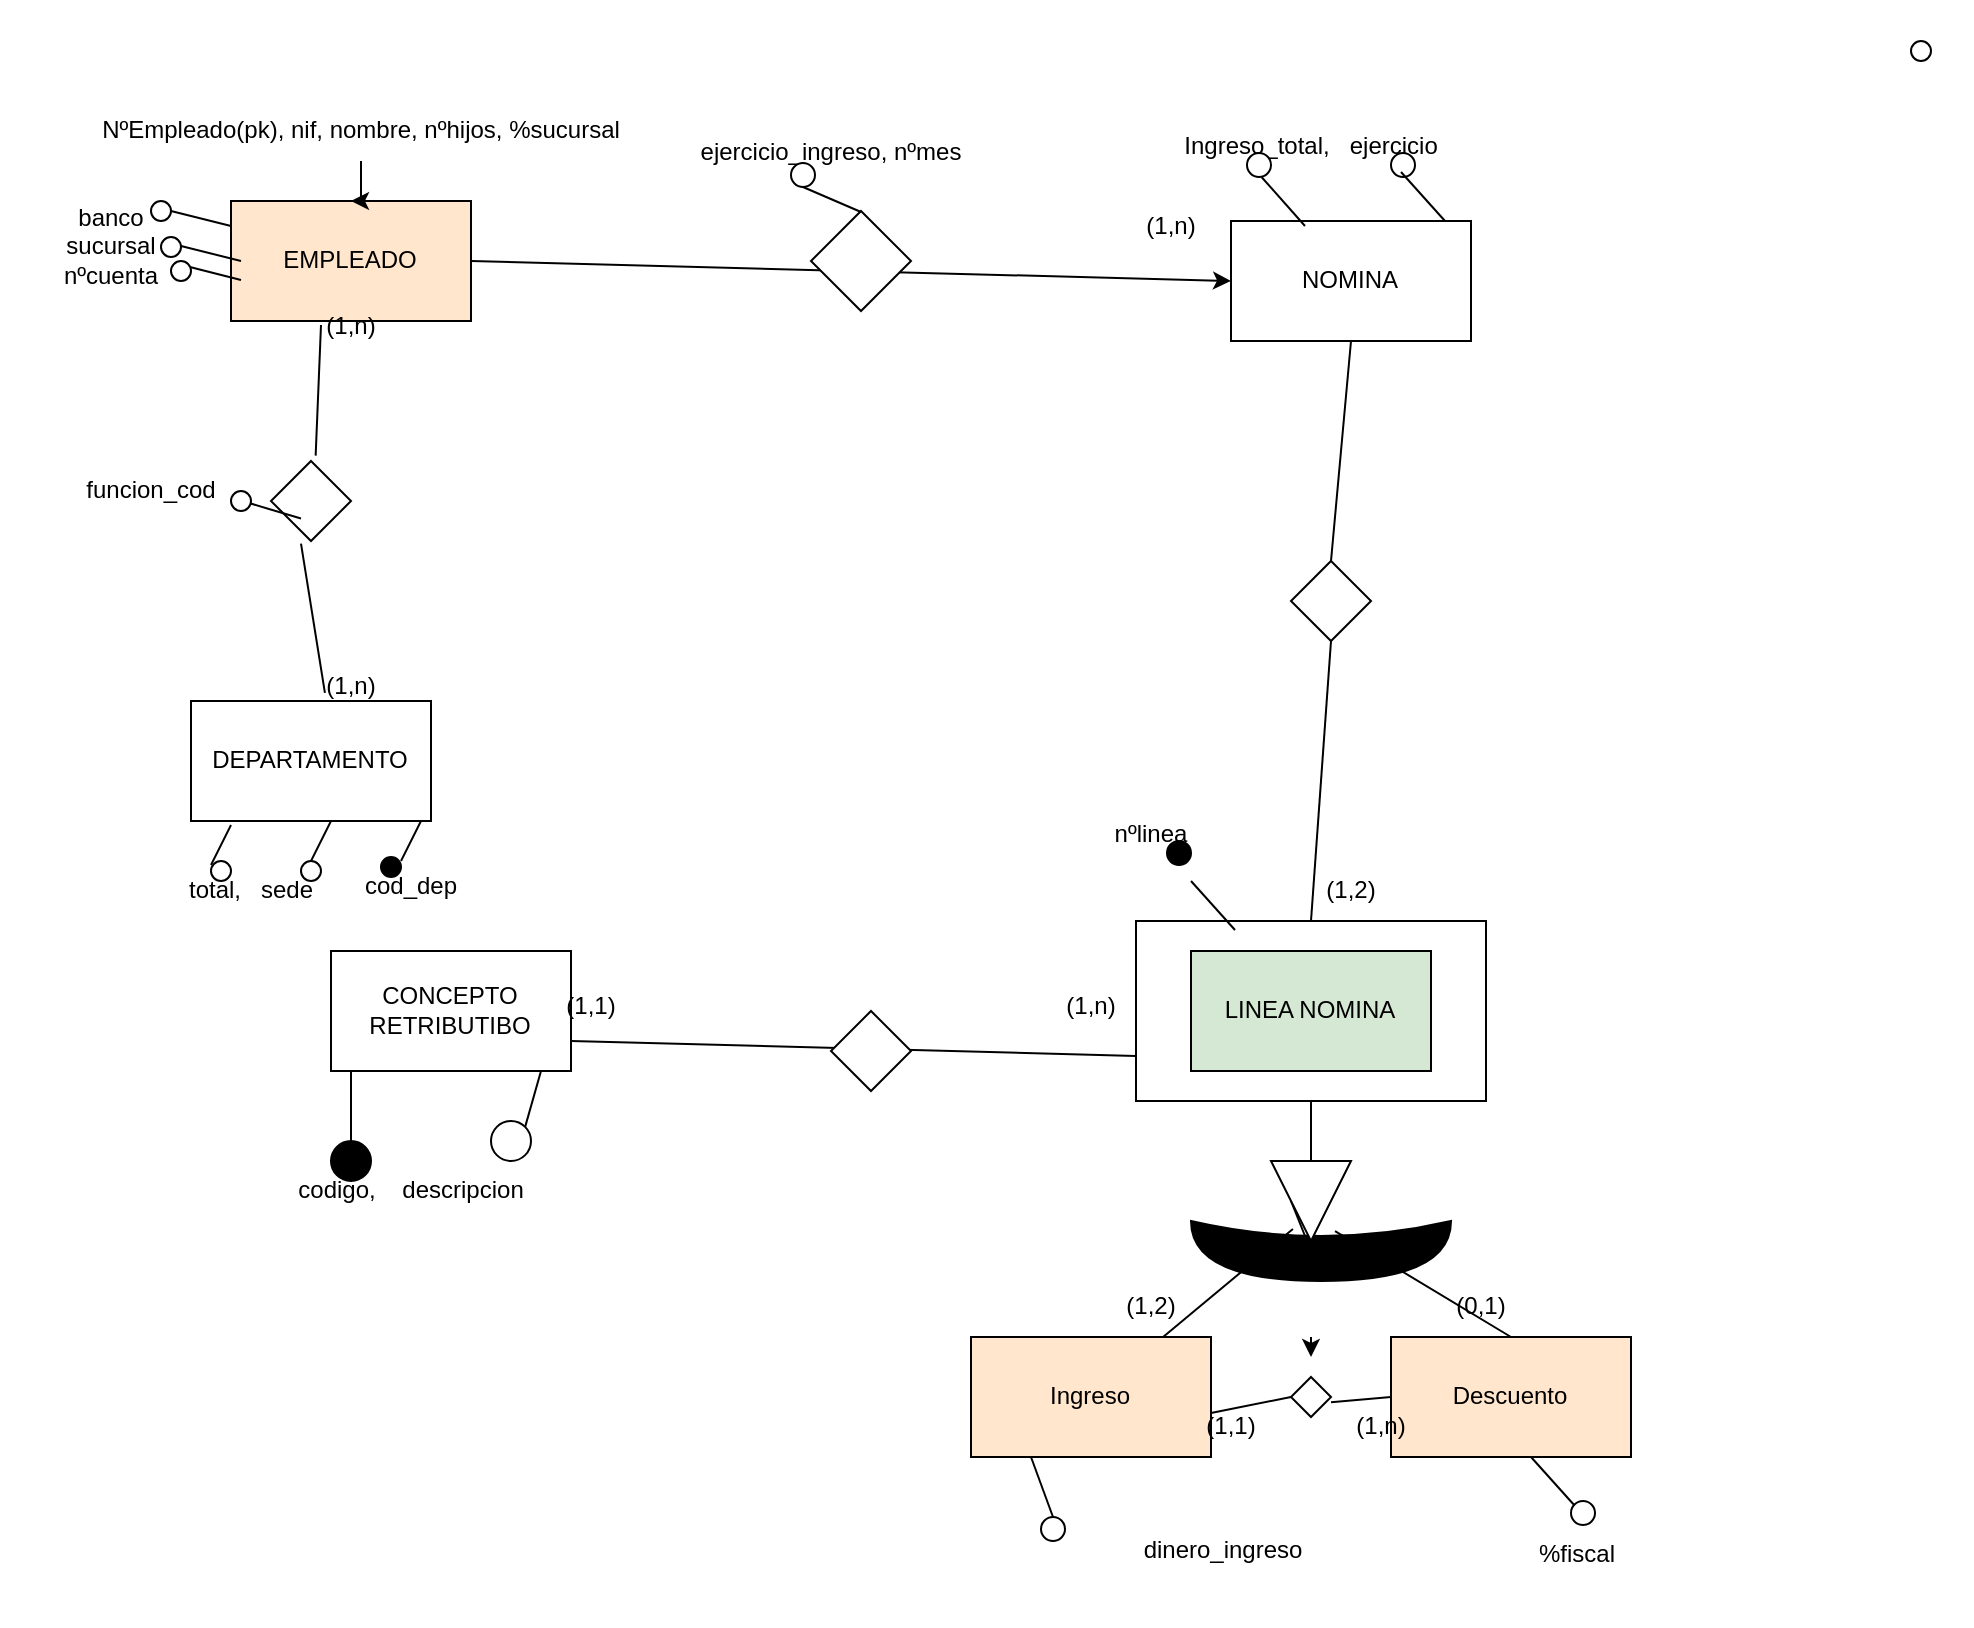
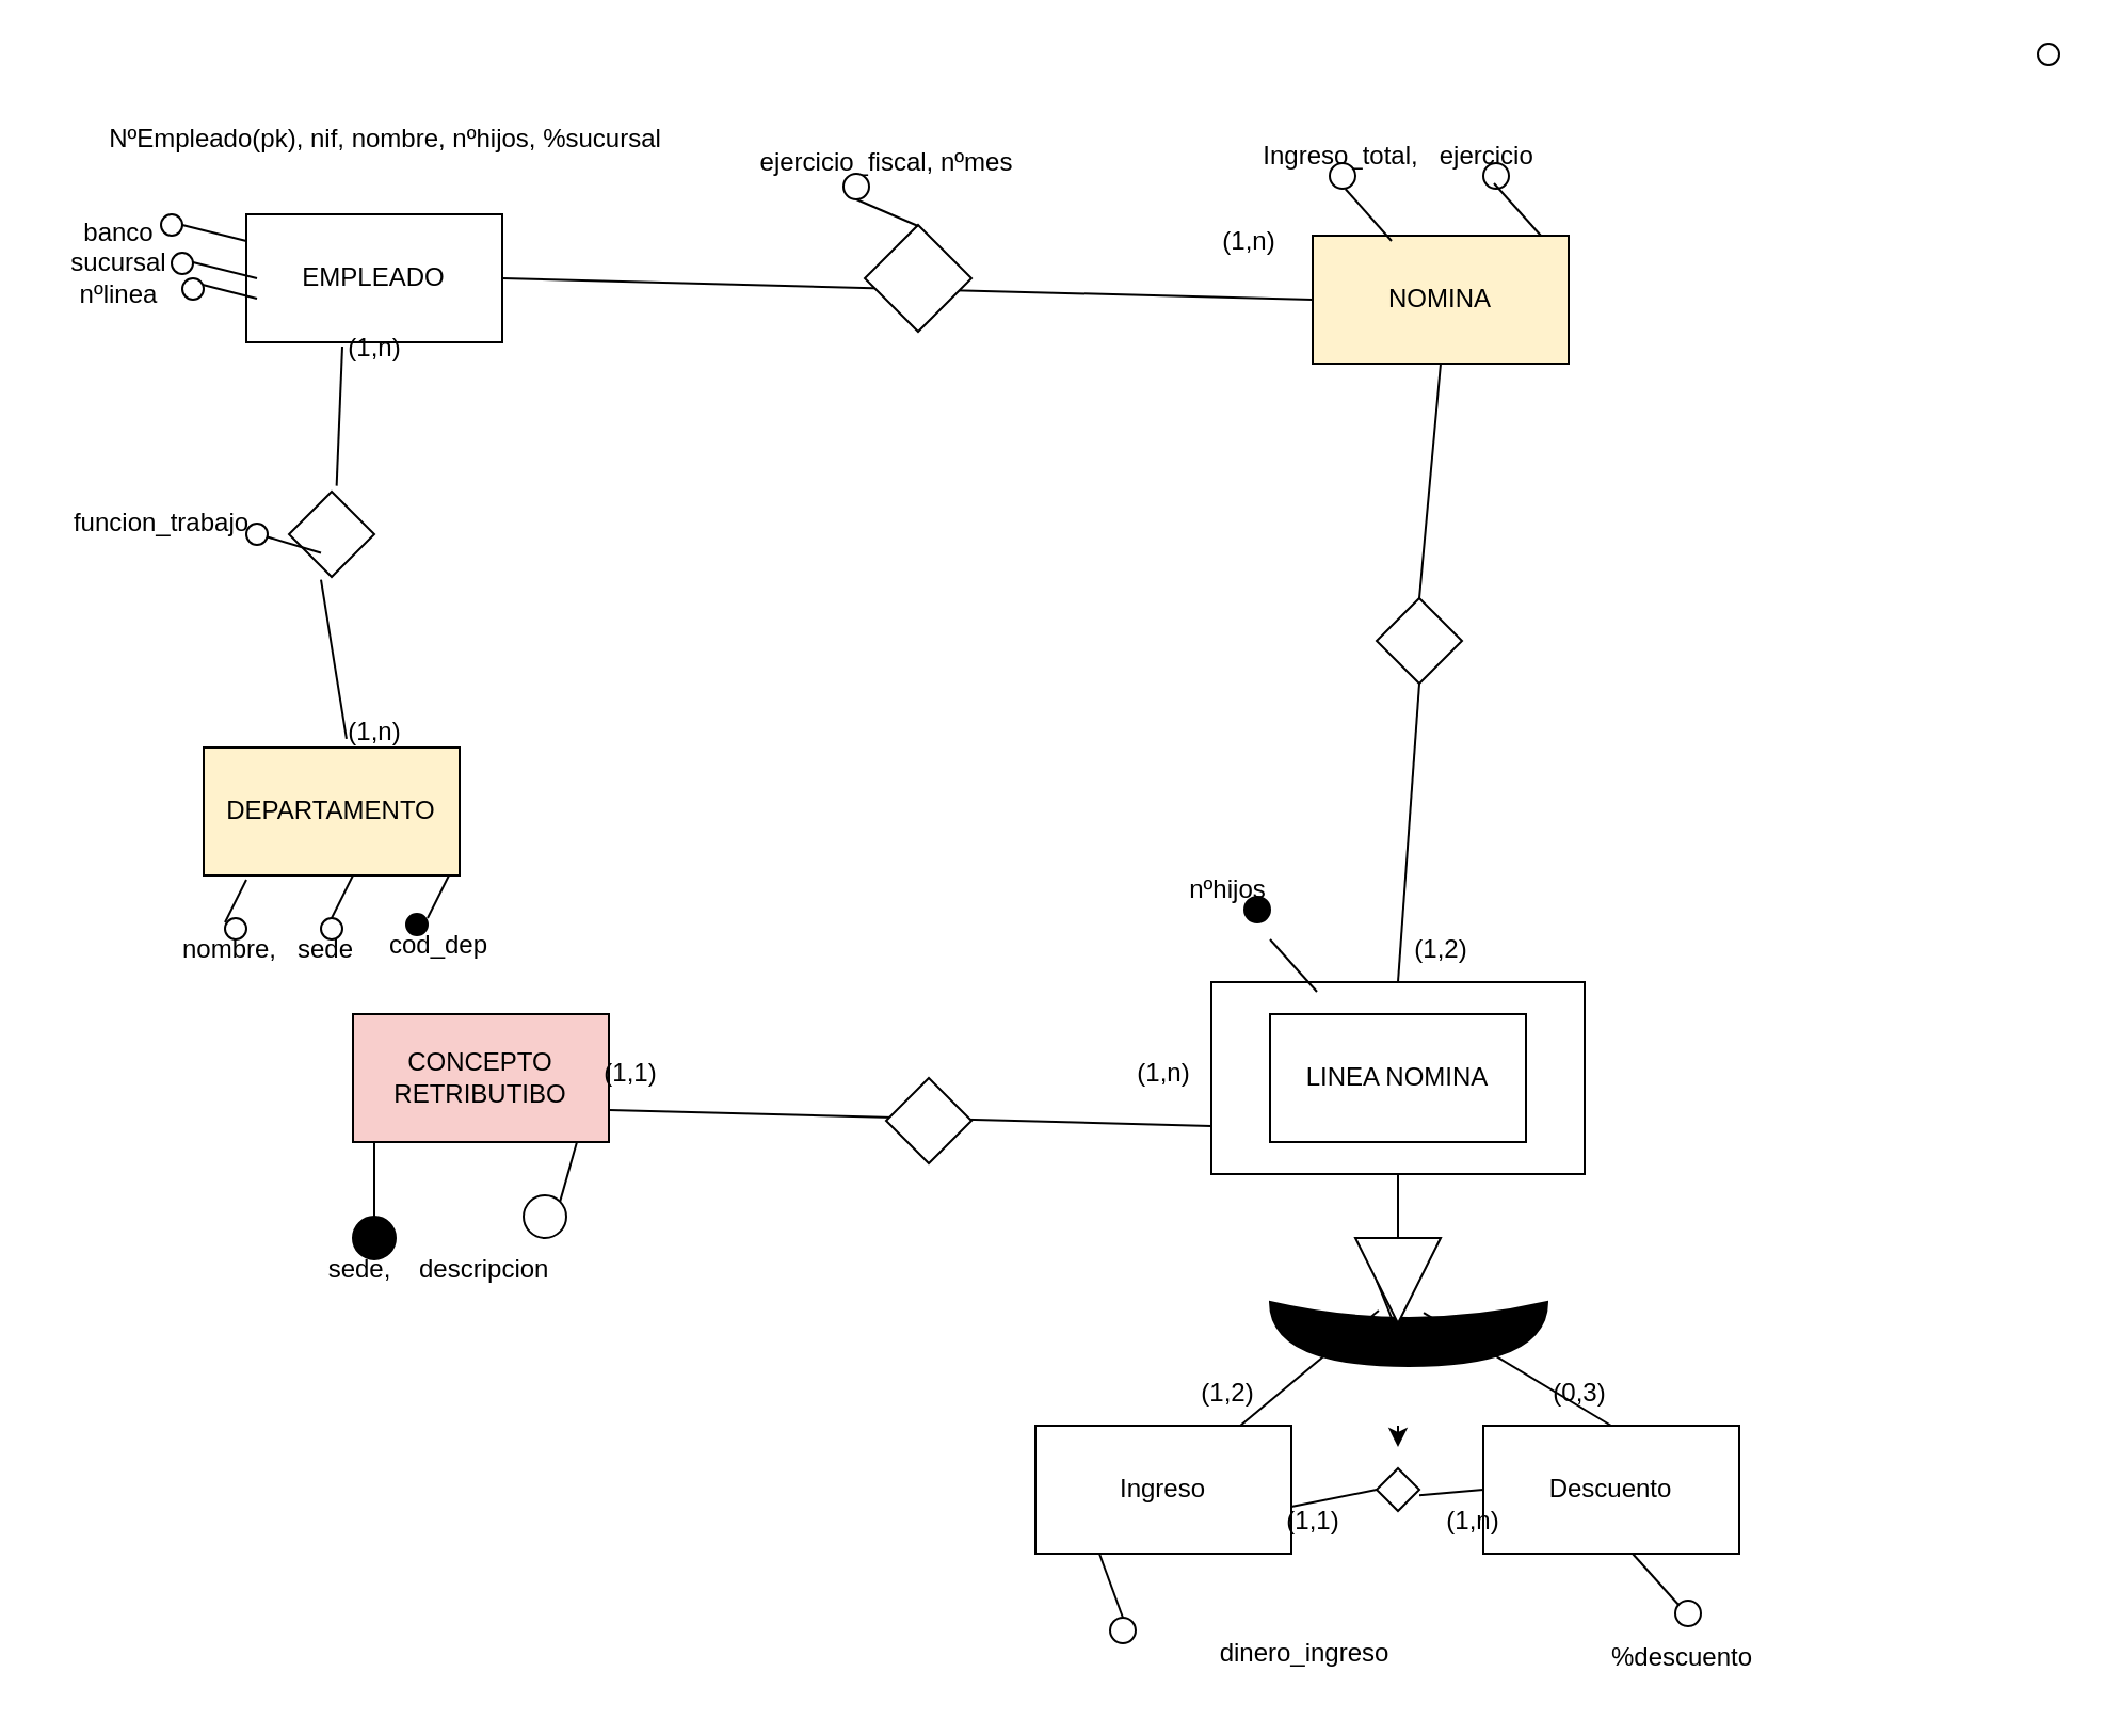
- <mxCell id="24" value="ejercicio_ingreso, nºmes&lt;div&gt;&lt;br&gt;&lt;/div&gt;" style="text;html=1;align=center;verticalAlign=middle;resizable=0;points=[];autosize=1;strokeColor=none;fillColor=none;" parent="1" vertex="1"><mxGeometry x="345" y="63" width="140" height="40" as="geometry" /></mxCell>
+ <mxCell id="24" value="ejercicio_fiscal, nºmes&lt;div&gt;&lt;br&gt;&lt;/div&gt;" style="text;html=1;align=center;verticalAlign=middle;resizable=0;points=[];autosize=1;strokeColor=none;fillColor=none;" parent="1" vertex="1"><mxGeometry x="345" y="63" width="140" height="40" as="geometry" /></mxCell>
- <mxCell id="14" value="" style="edgeStyle=orthogonalEdgeStyle;rounded=0;orthogonalLoop=1;jettySize=auto;html=1;" parent="1" source="15" target="2" edge="1"><mxGeometry relative="1" as="geometry" /></mxCell>
- <mxCell id="16" value="banco&lt;div&gt;sucursal&lt;/div&gt;&lt;div&gt;nºcuenta&lt;/div&gt;" style="text;html=1;align=center;verticalAlign=middle;resizable=0;points=[];autosize=1;strokeColor=none;fillColor=none;" parent="1" vertex="1"><mxGeometry x="20" y="93" width="70" height="60" as="geometry" /></mxCell>
+ <mxCell id="16" value="banco&lt;div&gt;sucursal&lt;/div&gt;&lt;div&gt;nºlinea&lt;/div&gt;" style="text;html=1;align=center;verticalAlign=middle;resizable=0;points=[];autosize=1;strokeColor=none;fillColor=none;" parent="1" vertex="1"><mxGeometry x="20" y="93" width="70" height="60" as="geometry" /></mxCell>
- <mxCell id="2" value="EMPLEADO" style="whiteSpace=wrap;html=1;fillColor=#ffe6cc;" parent="1" vertex="1"><mxGeometry x="115" y="100" width="120" height="60" as="geometry" /></mxCell>
+ <mxCell id="2" value="EMPLEADO" style="whiteSpace=wrap;html=1;" parent="1" vertex="1"><mxGeometry x="115" y="100" width="120" height="60" as="geometry" /></mxCell>
- <mxCell id="11" value="" style="endArrow=classic;html=1;rounded=0;entryX=0;entryY=0.5;entryDx=0;entryDy=0;exitX=1;exitY=0.5;exitDx=0;exitDy=0;" parent="1" source="2" target="3" edge="1"><mxGeometry width="50" height="50" relative="1" as="geometry"><mxPoint x="405" y="480" as="sourcePoint" /><mxPoint x="455" y="430" as="targetPoint" /></mxGeometry></mxCell>
+ <mxCell id="11" value="" style="endArrow=none;html=1;rounded=0;entryX=0;entryY=0.5;entryDx=0;entryDy=0;exitX=1;exitY=0.5;exitDx=0;exitDy=0;" parent="1" source="2" target="3" edge="1"><mxGeometry width="50" height="50" relative="1" as="geometry"><mxPoint x="405" y="480" as="sourcePoint" /><mxPoint x="455" y="430" as="targetPoint" /></mxGeometry></mxCell>
- <mxCell id="3" value="NOMINA" style="whiteSpace=wrap;html=1;" parent="1" vertex="1"><mxGeometry x="615" y="110" width="120" height="60" as="geometry" /></mxCell>
+ <mxCell id="3" value="NOMINA" style="whiteSpace=wrap;html=1;fillColor=#fff2cc;" parent="1" vertex="1"><mxGeometry x="615" y="110" width="120" height="60" as="geometry" /></mxCell>
- <mxCell id="20" value="funcion_cod" style="text;html=1;align=center;verticalAlign=middle;resizable=0;points=[];autosize=1;strokeColor=none;fillColor=none;" parent="1" vertex="1"><mxGeometry x="20" y="230" width="110" height="30" as="geometry" /></mxCell>
+ <mxCell id="20" value="funcion_trabajo" style="text;html=1;align=center;verticalAlign=middle;resizable=0;points=[];autosize=1;strokeColor=none;fillColor=none;" parent="1" vertex="1"><mxGeometry x="20" y="230" width="110" height="30" as="geometry" /></mxCell>
- <mxCell id="4" value="DEPARTAMENTO" style="whiteSpace=wrap;html=1;" parent="1" vertex="1"><mxGeometry x="95" y="350" width="120" height="60" as="geometry" /></mxCell>
+ <mxCell id="4" value="DEPARTAMENTO" style="whiteSpace=wrap;html=1;fillColor=#fff2cc;" parent="1" vertex="1"><mxGeometry x="95" y="350" width="120" height="60" as="geometry" /></mxCell>
- <mxCell id="29" value="nºlinea" style="text;html=1;align=center;verticalAlign=middle;resizable=0;points=[];autosize=1;strokeColor=none;fillColor=none;" parent="1" vertex="1"><mxGeometry x="545" y="402" width="60" height="30" as="geometry" /></mxCell>
+ <mxCell id="29" value="nºhijos" style="text;html=1;align=center;verticalAlign=middle;resizable=0;points=[];autosize=1;strokeColor=none;fillColor=none;" parent="1" vertex="1"><mxGeometry x="545" y="402" width="60" height="30" as="geometry" /></mxCell>
- <mxCell id="22" value="total,&amp;nbsp; &amp;nbsp;sede" style="text;html=1;align=center;verticalAlign=middle;resizable=0;points=[];autosize=1;strokeColor=none;fillColor=none;" parent="1" vertex="1"><mxGeometry x="75" y="430" width="100" height="30" as="geometry" /></mxCell>
+ <mxCell id="22" value="nombre,&amp;nbsp; &amp;nbsp;sede" style="text;html=1;align=center;verticalAlign=middle;resizable=0;points=[];autosize=1;strokeColor=none;fillColor=none;" parent="1" vertex="1"><mxGeometry x="75" y="430" width="100" height="30" as="geometry" /></mxCell>
- <mxCell id="10" value="CONCEPTO RETRIBUTIBO" style="whiteSpace=wrap;html=1;" parent="1" vertex="1"><mxGeometry x="165" y="475" width="120" height="60" as="geometry" /></mxCell>
+ <mxCell id="10" value="CONCEPTO RETRIBUTIBO" style="whiteSpace=wrap;html=1;fillColor=#f8cecc;" parent="1" vertex="1"><mxGeometry x="165" y="475" width="120" height="60" as="geometry" /></mxCell>
- <mxCell id="5" value="LINEA NOMINA" style="whiteSpace=wrap;html=1;fillColor=#d5e8d4;" parent="1" vertex="1"><mxGeometry x="595" y="475" width="120" height="60" as="geometry" /></mxCell>
+ <mxCell id="5" value="LINEA NOMINA" style="whiteSpace=wrap;html=1;" parent="1" vertex="1"><mxGeometry x="595" y="475" width="120" height="60" as="geometry" /></mxCell>
- <mxCell id="32" value="codigo,&amp;nbsp; &amp;nbsp; descripcion" style="text;html=1;align=center;verticalAlign=middle;resizable=0;points=[];autosize=1;strokeColor=none;fillColor=none;" parent="1" vertex="1"><mxGeometry x="135" y="580" width="140" height="30" as="geometry" /></mxCell>
+ <mxCell id="32" value="sede,&amp;nbsp; &amp;nbsp; descripcion" style="text;html=1;align=center;verticalAlign=middle;resizable=0;points=[];autosize=1;strokeColor=none;fillColor=none;" parent="1" vertex="1"><mxGeometry x="135" y="580" width="140" height="30" as="geometry" /></mxCell>
- <mxCell id="27" value="(0,1)" style="text;html=1;align=center;verticalAlign=middle;resizable=0;points=[];autosize=1;strokeColor=none;fillColor=none;" parent="1" vertex="1"><mxGeometry x="715" y="638" width="50" height="30" as="geometry" /></mxCell>
+ <mxCell id="27" value="(0,3)" style="text;html=1;align=center;verticalAlign=middle;resizable=0;points=[];autosize=1;strokeColor=none;fillColor=none;" parent="1" vertex="1"><mxGeometry x="715" y="638" width="50" height="30" as="geometry" /></mxCell>
- <mxCell id="8" value="Ingreso" style="whiteSpace=wrap;html=1;fillColor=#ffe6cc;" parent="1" vertex="1"><mxGeometry x="485" y="668" width="120" height="60" as="geometry" /></mxCell>
+ <mxCell id="8" value="Ingreso" style="whiteSpace=wrap;html=1;" parent="1" vertex="1"><mxGeometry x="485" y="668" width="120" height="60" as="geometry" /></mxCell>
- <mxCell id="9" value="Descuento" style="whiteSpace=wrap;html=1;fillColor=#ffe6cc;" parent="1" vertex="1"><mxGeometry x="695" y="668" width="120" height="60" as="geometry" /></mxCell>
+ <mxCell id="9" value="Descuento" style="whiteSpace=wrap;html=1;" parent="1" vertex="1"><mxGeometry x="695" y="668" width="120" height="60" as="geometry" /></mxCell>
- <mxCell id="35" value="%fiscal" style="text;html=1;align=center;verticalAlign=middle;resizable=0;points=[];autosize=1;strokeColor=none;fillColor=none;" parent="1" vertex="1"><mxGeometry x="742.5" y="762" width="90" height="30" as="geometry" /></mxCell>
+ <mxCell id="35" value="%descuento" style="text;html=1;align=center;verticalAlign=middle;resizable=0;points=[];autosize=1;strokeColor=none;fillColor=none;" parent="1" vertex="1"><mxGeometry x="742.5" y="762" width="90" height="30" as="geometry" /></mxCell>
